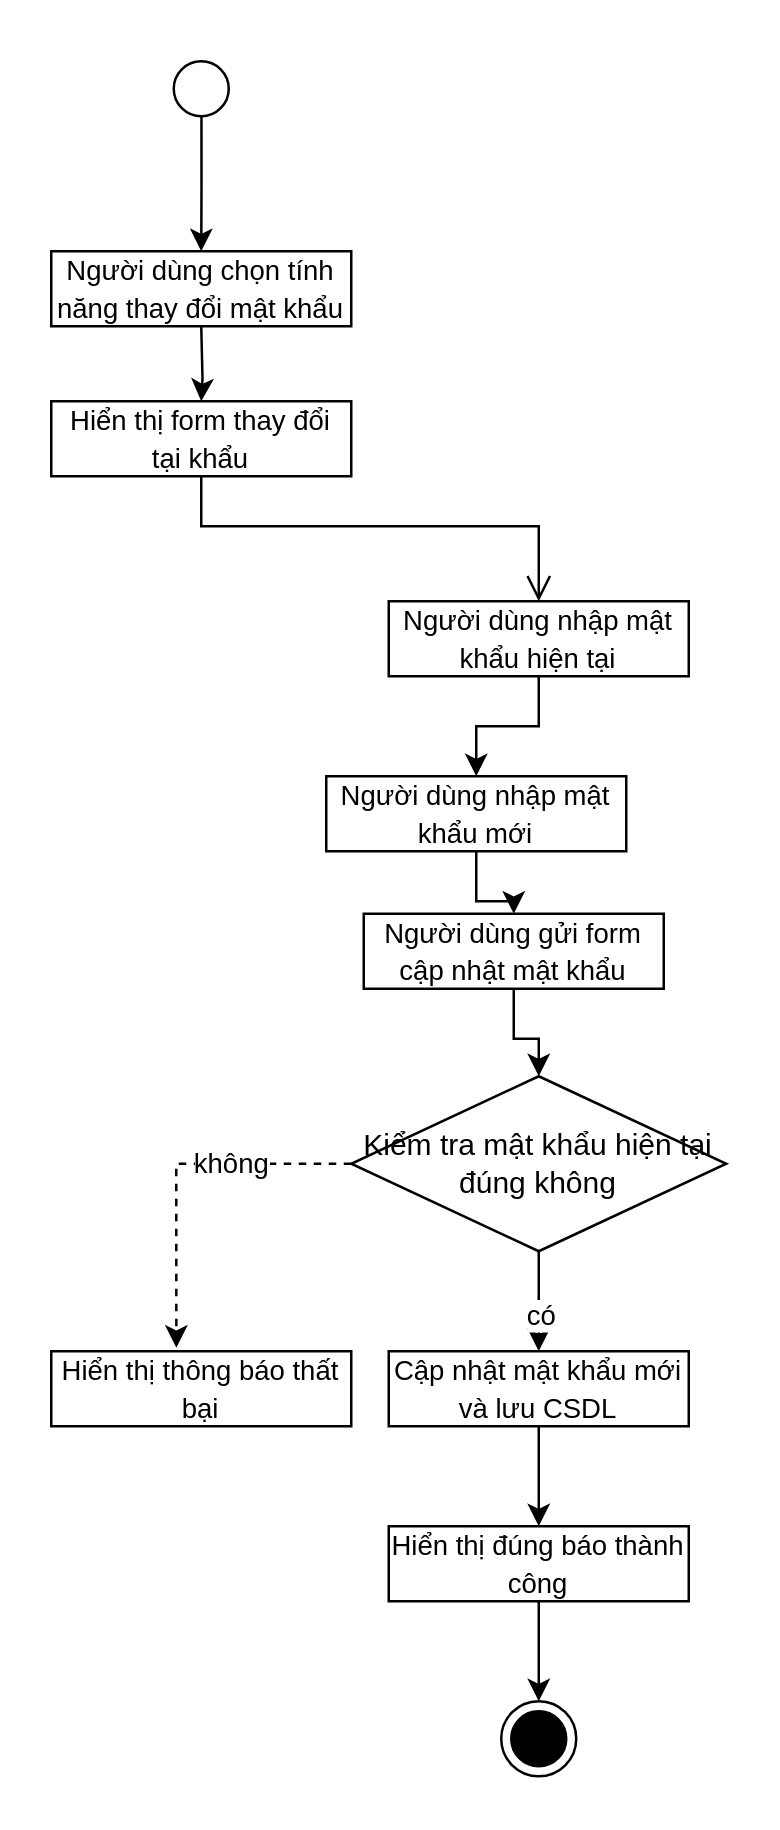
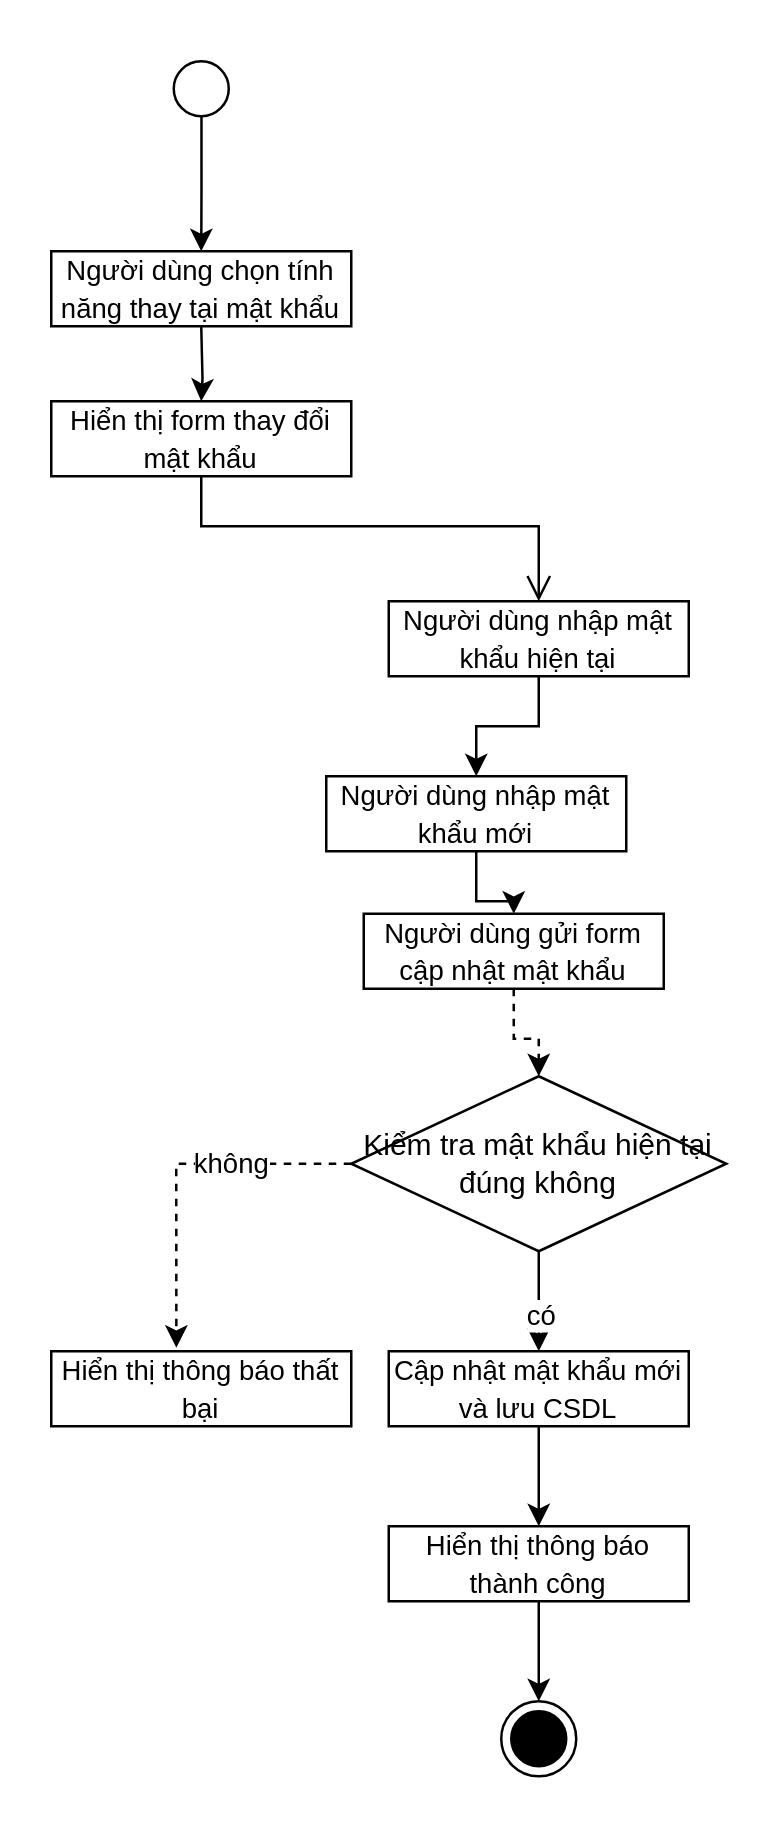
- <mxCell id="5" value="&lt;font style=&quot;font-size: 11px;&quot;&gt;Người dùng chọn tính năng thay đổi mật khẩu&lt;/font&gt;" style="rounded=0;whiteSpace=wrap;html=1;" vertex="1" parent="1"><mxGeometry x="20" y="100" width="120" height="30" as="geometry" /></mxCell>
+ <mxCell id="5" value="&lt;font style=&quot;font-size: 11px;&quot;&gt;Người dùng chọn tính năng thay tại mật khẩu&lt;/font&gt;" style="rounded=0;whiteSpace=wrap;html=1;" vertex="1" parent="1"><mxGeometry x="20" y="100" width="120" height="30" as="geometry" /></mxCell>
- <mxCell id="7" value="&lt;font style=&quot;font-size: 11px;&quot;&gt;Hiển thị form thay đổi tại khẩu&lt;/font&gt;" style="rounded=0;whiteSpace=wrap;html=1;" vertex="1" parent="1"><mxGeometry x="20" y="160" width="120" height="30" as="geometry" /></mxCell>
+ <mxCell id="7" value="&lt;font style=&quot;font-size: 11px;&quot;&gt;Hiển thị form thay đổi mật khẩu&lt;/font&gt;" style="rounded=0;whiteSpace=wrap;html=1;" vertex="1" parent="1"><mxGeometry x="20" y="160" width="120" height="30" as="geometry" /></mxCell>
- <mxCell id="18" value="" style="edgeStyle=orthogonalEdgeStyle;rounded=0;orthogonalLoop=1;jettySize=auto;html=1;" edge="1" parent="1" source="19" target="13"><mxGeometry relative="1" as="geometry" /></mxCell>
+ <mxCell id="18" value="" style="edgeStyle=orthogonalEdgeStyle;rounded=0;orthogonalLoop=1;jettySize=auto;html=1;dashed=1;" edge="1" parent="1" source="19" target="13"><mxGeometry relative="1" as="geometry" /></mxCell>
- <mxCell id="23" value="&lt;span style=&quot;font-size: 11px;&quot;&gt;Hiển thị đúng báo thành công&lt;/span&gt;" style="rounded=0;whiteSpace=wrap;html=1;" vertex="1" parent="1"><mxGeometry x="155" y="610" width="120" height="30" as="geometry" /></mxCell>
+ <mxCell id="23" value="&lt;span style=&quot;font-size: 11px;&quot;&gt;Hiển thị thông báo thành công&lt;/span&gt;" style="rounded=0;whiteSpace=wrap;html=1;" vertex="1" parent="1"><mxGeometry x="155" y="610" width="120" height="30" as="geometry" /></mxCell>
